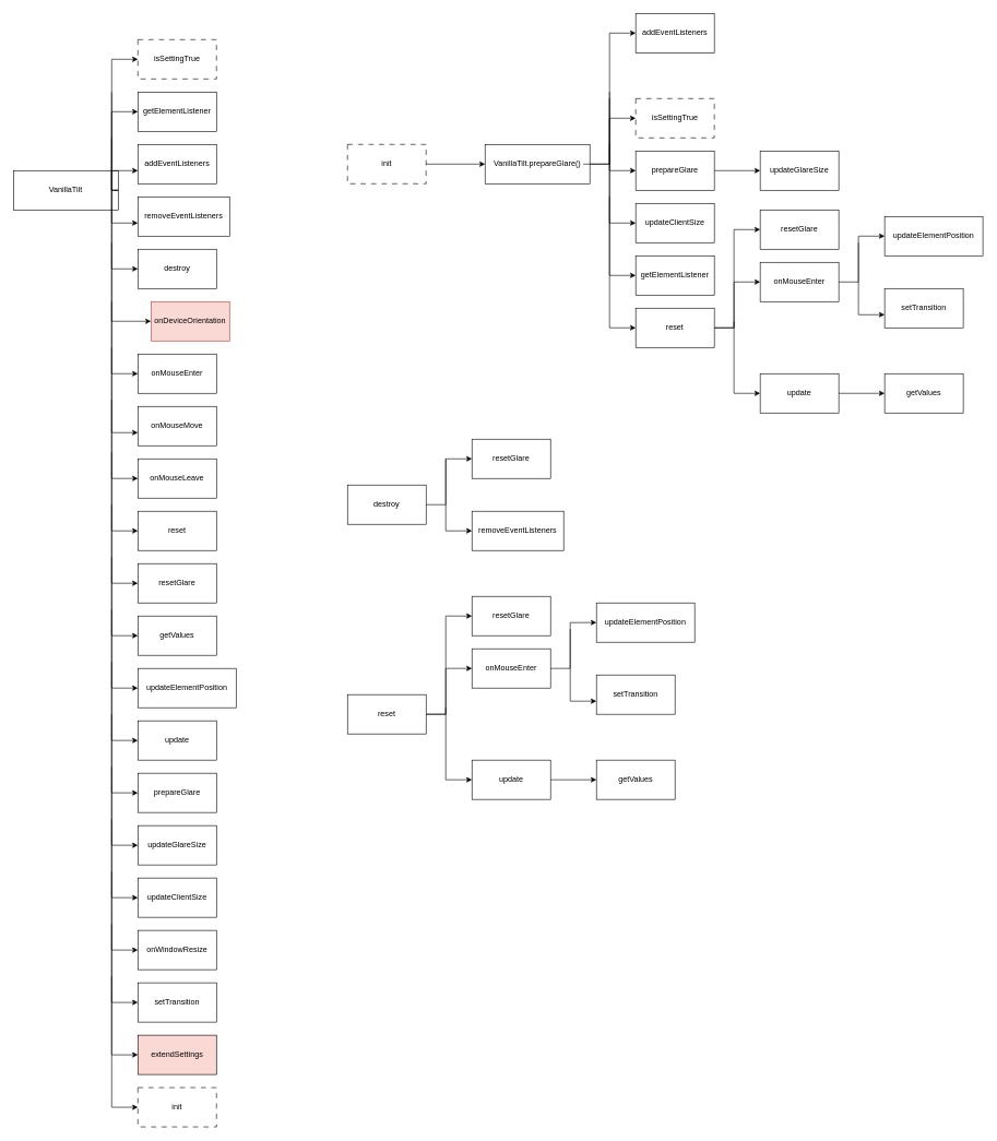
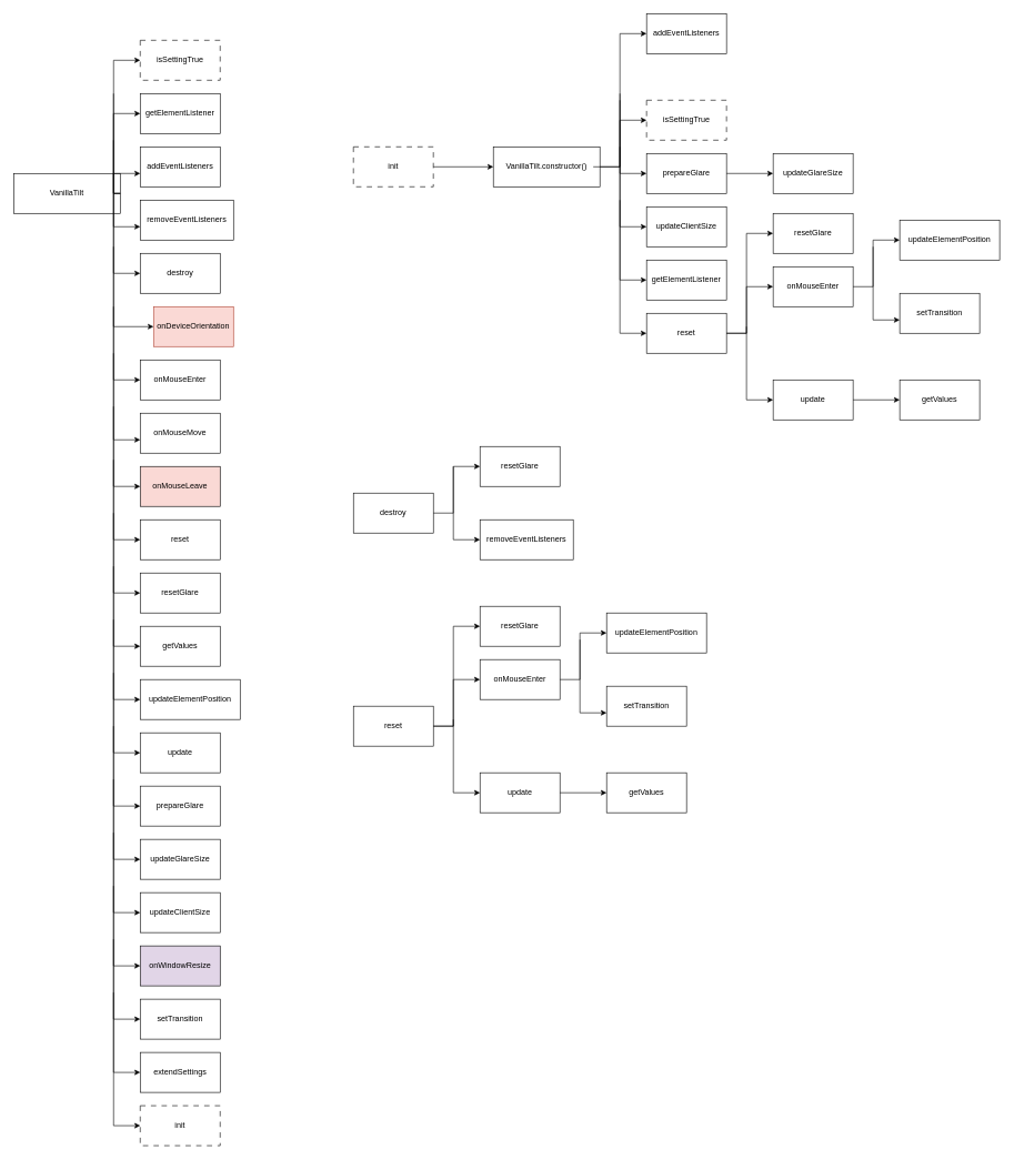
- <mxCell id="47" value="VanillaTilt.prepareGlare()" style="rounded=0;whiteSpace=wrap;html=1;" vertex="1" parent="1"><mxGeometry x="740" y="220" width="160" height="60" as="geometry" /></mxCell>
+ <mxCell id="47" value="VanillaTilt.constructor()" style="rounded=0;whiteSpace=wrap;html=1;" vertex="1" parent="1"><mxGeometry x="740" y="220" width="160" height="60" as="geometry" /></mxCell>
- <mxCell id="19" value="onMouseLeave" style="rounded=0;whiteSpace=wrap;html=1;" parent="1" vertex="1"><mxGeometry x="210" y="700" width="120" height="60" as="geometry" /></mxCell>
+ <mxCell id="19" value="onMouseLeave" style="rounded=0;whiteSpace=wrap;html=1;fillColor=#fad9d5;" parent="1" vertex="1"><mxGeometry x="210" y="700" width="120" height="60" as="geometry" /></mxCell>
- <mxCell id="37" value="onWindowResize" style="rounded=0;whiteSpace=wrap;html=1;" parent="1" vertex="1"><mxGeometry x="210" y="1420" width="120" height="60" as="geometry" /></mxCell>
+ <mxCell id="37" value="onWindowResize" style="rounded=0;whiteSpace=wrap;html=1;fillColor=#e1d5e7;" parent="1" vertex="1"><mxGeometry x="210" y="1420" width="120" height="60" as="geometry" /></mxCell>
- <mxCell id="41" value="extendSettings" style="rounded=0;whiteSpace=wrap;html=1;fillColor=#fad9d5;" parent="1" vertex="1"><mxGeometry x="210" y="1580" width="120" height="60" as="geometry" /></mxCell>
+ <mxCell id="41" value="extendSettings" style="rounded=0;whiteSpace=wrap;html=1;" parent="1" vertex="1"><mxGeometry x="210" y="1580" width="120" height="60" as="geometry" /></mxCell>
